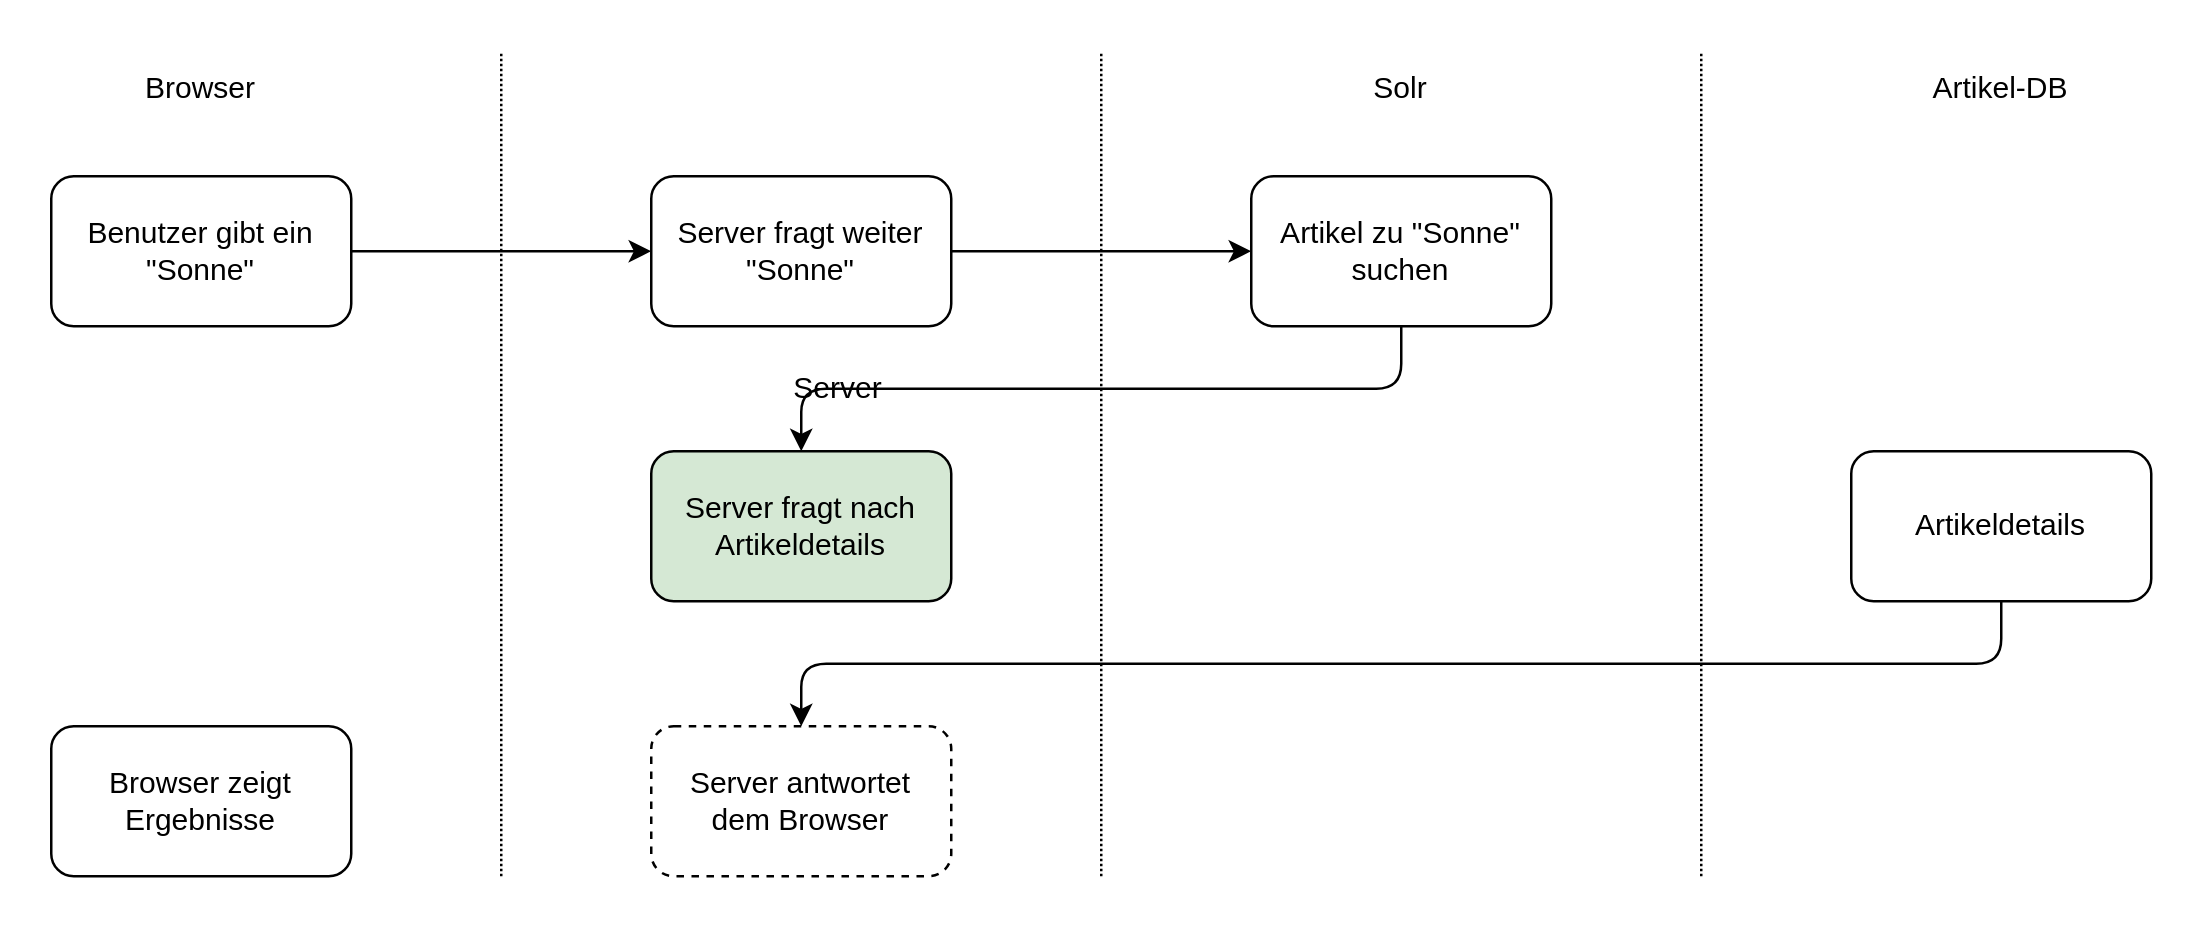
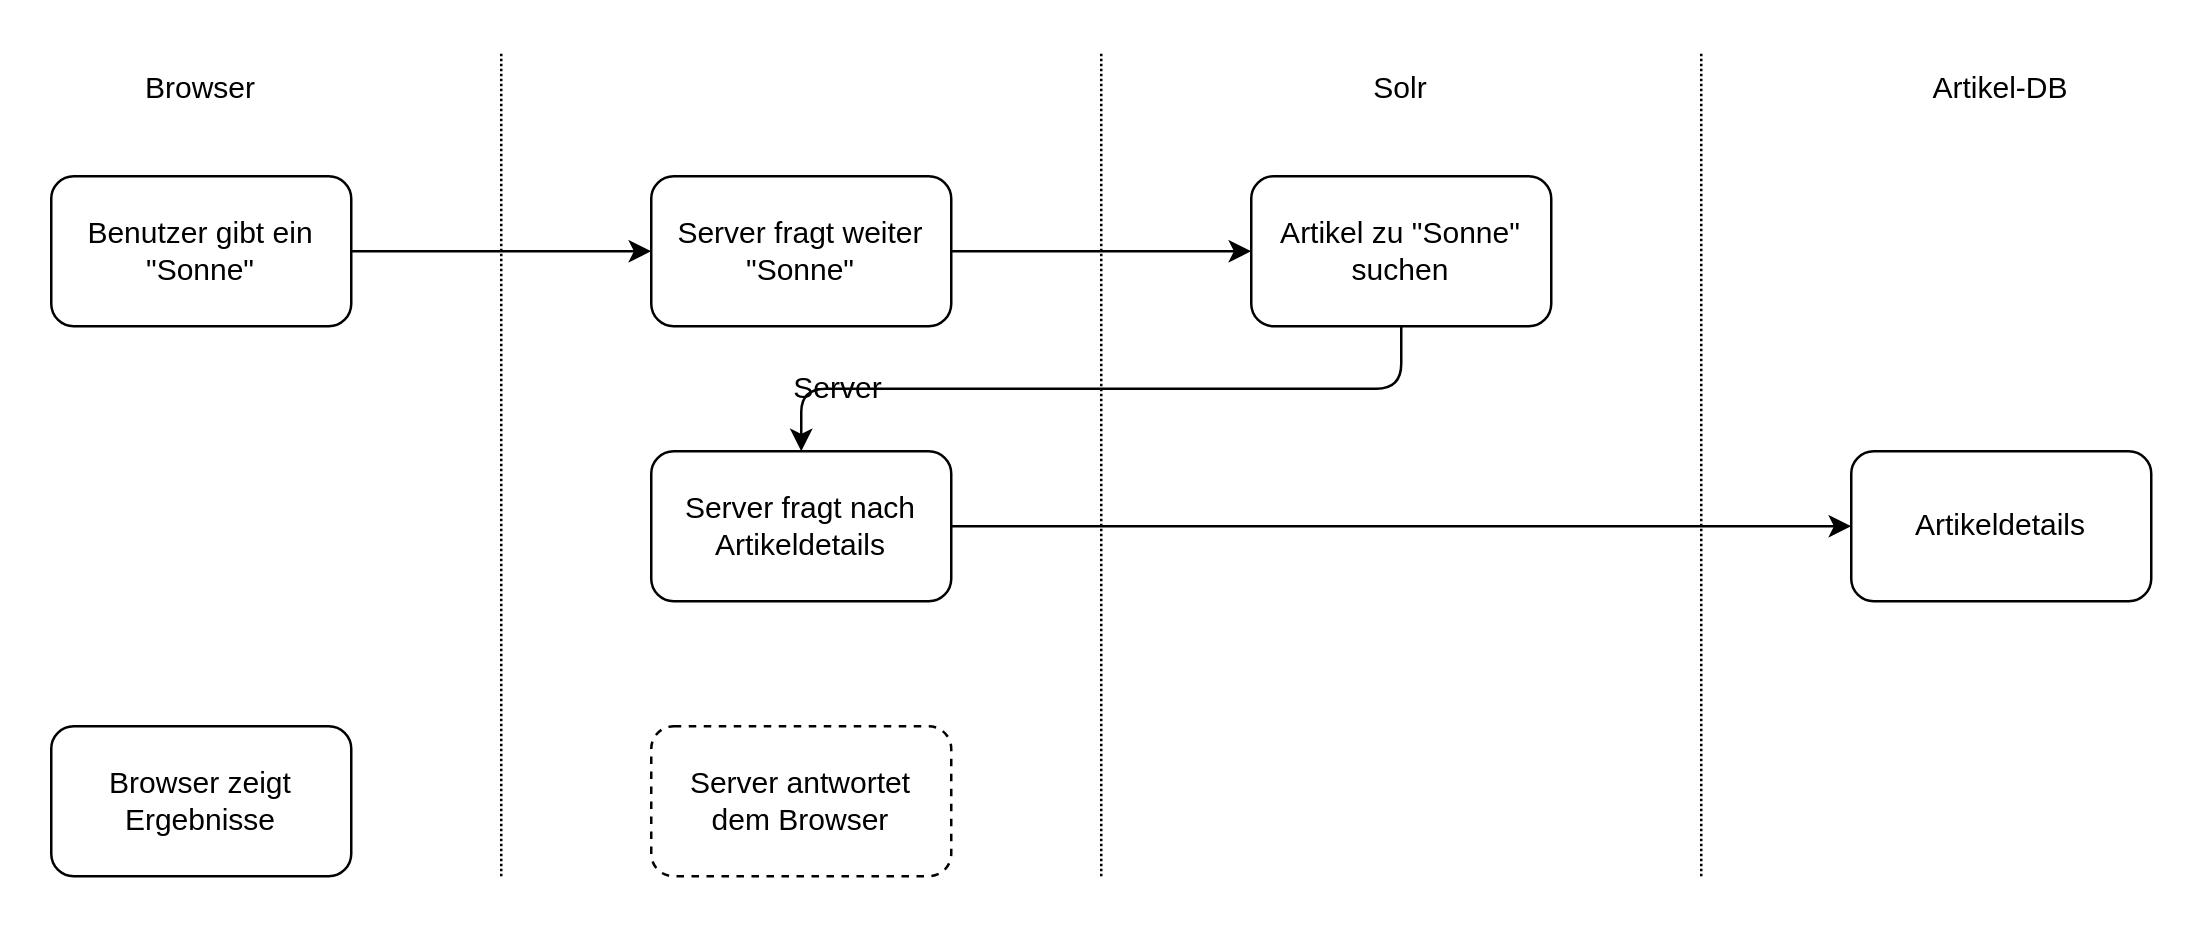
- <mxCell id="14" value="Server fragt nach Artikeldetails" style="rounded=1;whiteSpace=wrap;html=1;fillColor=#d5e8d4;" vertex="1" parent="1"><mxGeometry x="260" y="180" width="120" height="60" as="geometry" /></mxCell>
+ <mxCell id="14" value="Server fragt nach Artikeldetails" style="rounded=1;whiteSpace=wrap;html=1;" vertex="1" parent="1"><mxGeometry x="260" y="180" width="120" height="60" as="geometry" /></mxCell>
+ <mxCell id="13" style="edgeStyle=none;html=1;exitX=1;exitY=0.5;exitDx=0;exitDy=0;entryX=0;entryY=0.5;entryDx=0;entryDy=0;" edge="1" parent="1" source="14" target="18"><mxGeometry relative="1" as="geometry" /></mxCell>
- <mxCell id="17" style="edgeStyle=orthogonalEdgeStyle;html=1;exitX=0.5;exitY=1;exitDx=0;exitDy=0;entryX=0.5;entryY=0;entryDx=0;entryDy=0;" edge="1" parent="1" source="18" target="19"><mxGeometry relative="1" as="geometry" /></mxCell>
